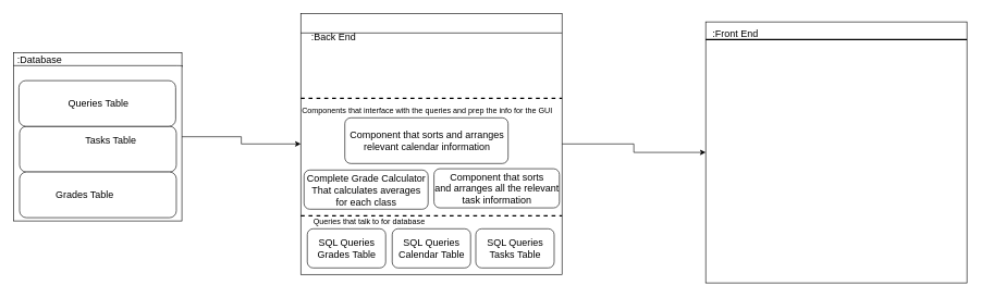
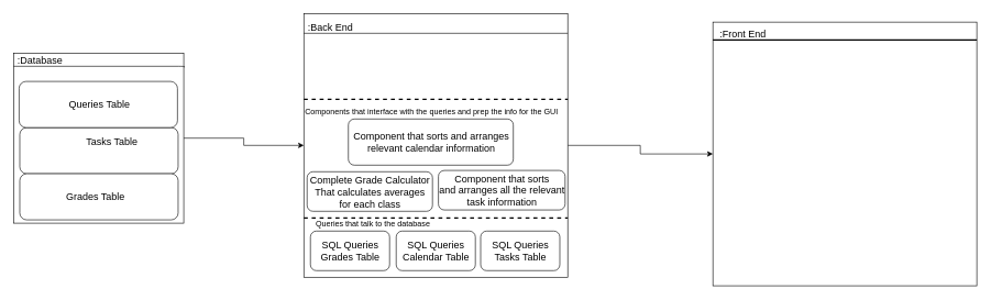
- <mxCell id="18" value=":Back End" style="text;html=1;align=center;verticalAlign=middle;resizable=0;points=[];autosize=1;fontSize=15;" parent="16" vertex="1"><mxGeometry x="10" y="25" width="80" height="20" as="geometry" /></mxCell>
+ <mxCell id="18" value=":Back End" style="text;html=1;align=center;verticalAlign=middle;resizable=0;points=[];autosize=1;fontSize=15;" parent="16" vertex="1"><mxGeometry y="10" width="80" height="20" as="geometry" /></mxCell>
- <mxCell id="15" value="Grades Table" style="text;html=1;align=center;verticalAlign=middle;resizable=0;points=[];autosize=1;fontSize=15;" parent="6" vertex="1"><mxGeometry x="58.5" y="208" width="100" height="20" as="geometry" /></mxCell>
+ <mxCell id="15" value="Grades Table" style="text;html=1;align=center;verticalAlign=middle;resizable=0;points=[];autosize=1;fontSize=15;" parent="6" vertex="1"><mxGeometry x="73.5" y="208" width="100" height="20" as="geometry" /></mxCell>
- <mxCell id="39" value="Queries that talk to for database" style="text;html=1;strokeColor=none;fillColor=none;align=center;verticalAlign=middle;whiteSpace=wrap;rounded=0;" vertex="1" parent="16"><mxGeometry x="10" y="310" width="190" height="20" as="geometry" /></mxCell>
+ <mxCell id="39" value="Queries that talk to the database" style="text;html=1;strokeColor=none;fillColor=none;align=center;verticalAlign=middle;whiteSpace=wrap;rounded=0;" vertex="1" parent="16"><mxGeometry x="10" y="310" width="190" height="20" as="geometry" /></mxCell>
